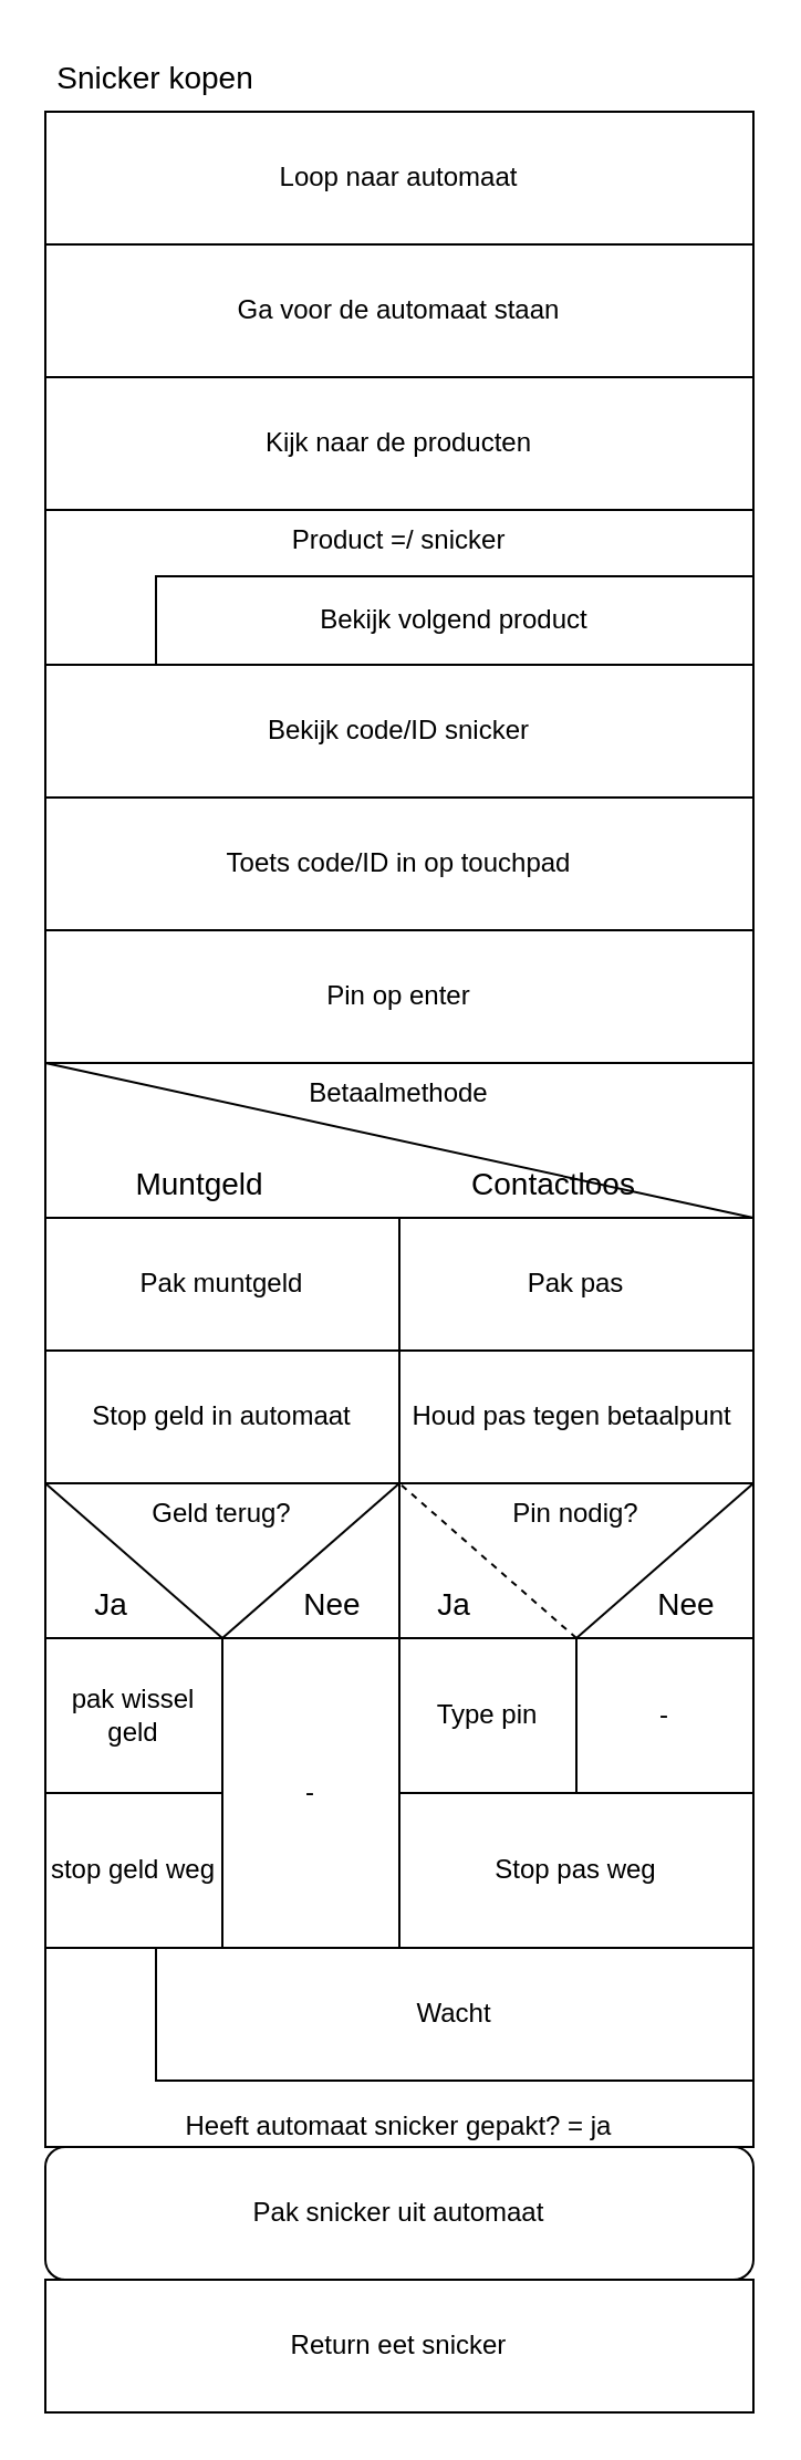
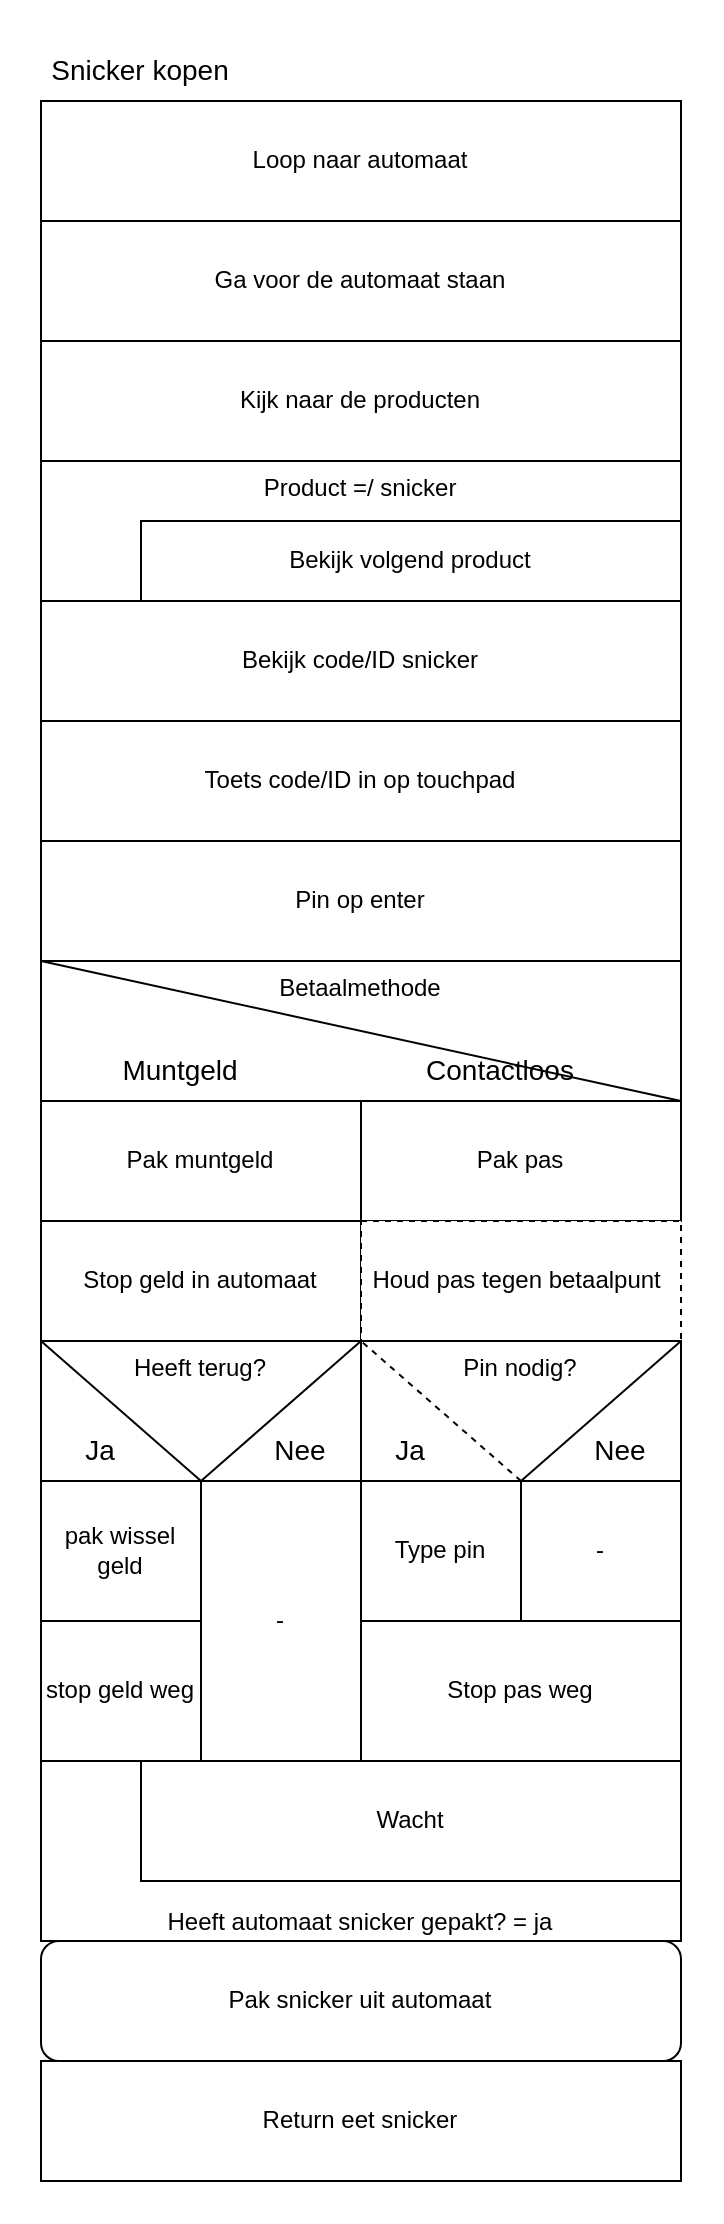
- <mxCell id="19" value="Houd pas tegen betaalpunt&amp;nbsp;" style="rounded=0;whiteSpace=wrap;html=1;" vertex="1" parent="1"><mxGeometry x="180" y="610" width="160" height="60" as="geometry" /></mxCell>
+ <mxCell id="19" value="Houd pas tegen betaalpunt&amp;nbsp;" style="rounded=0;whiteSpace=wrap;html=1;dashed=1;" vertex="1" parent="1"><mxGeometry x="180" y="610" width="160" height="60" as="geometry" /></mxCell>
- <mxCell id="20" value="Geld terug?" style="rounded=0;whiteSpace=wrap;html=1;verticalAlign=top;" vertex="1" parent="1"><mxGeometry x="20" y="670" width="160" height="70" as="geometry" /></mxCell>
+ <mxCell id="20" value="Heeft terug?" style="rounded=0;whiteSpace=wrap;html=1;verticalAlign=top;" vertex="1" parent="1"><mxGeometry x="20" y="670" width="160" height="70" as="geometry" /></mxCell>
